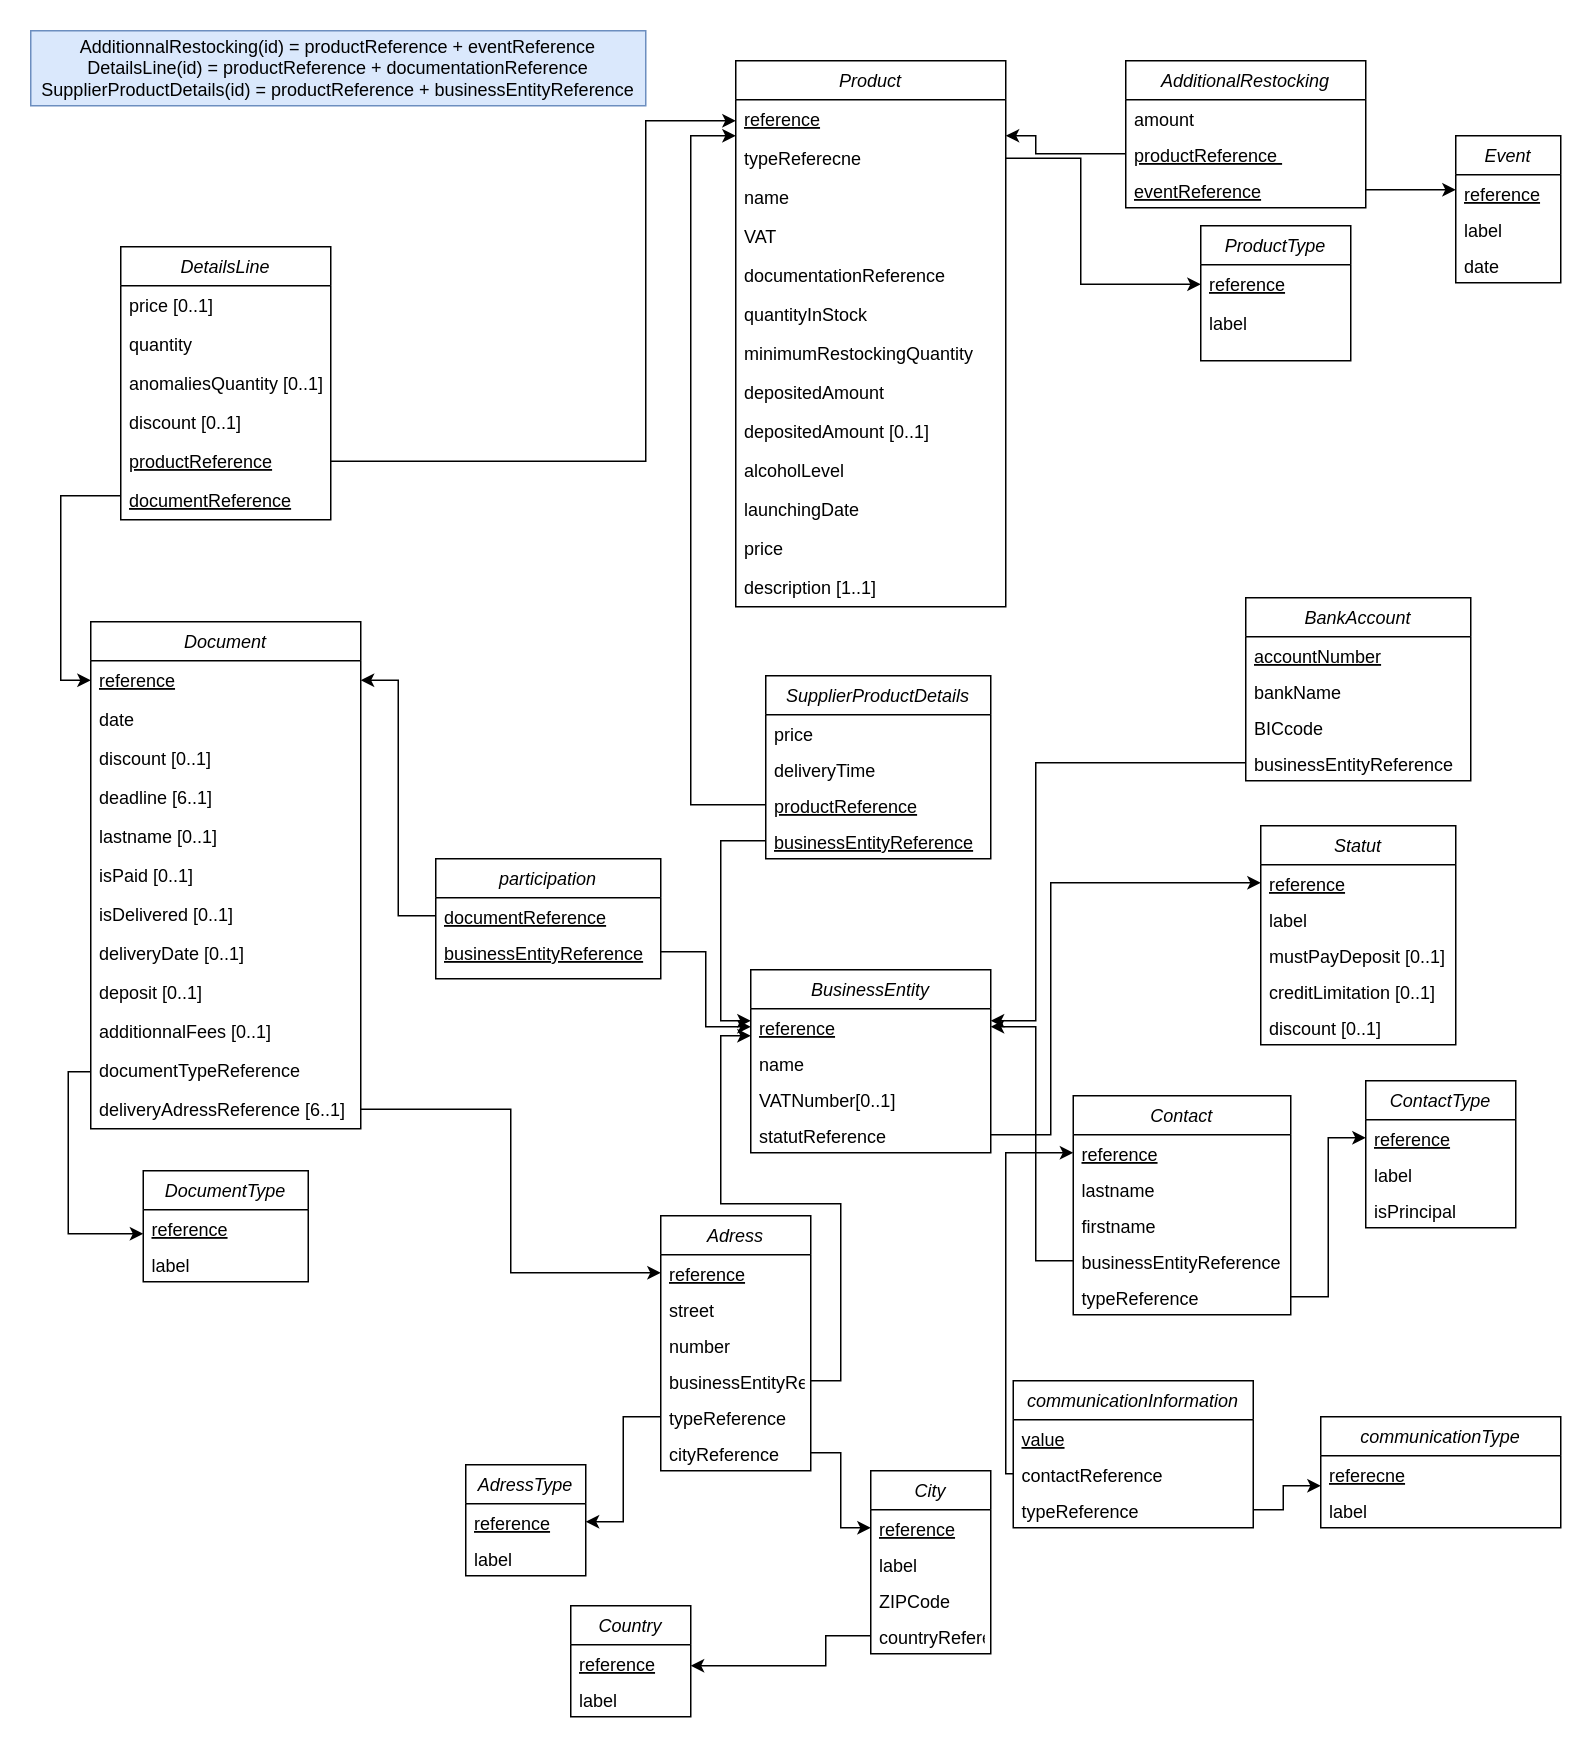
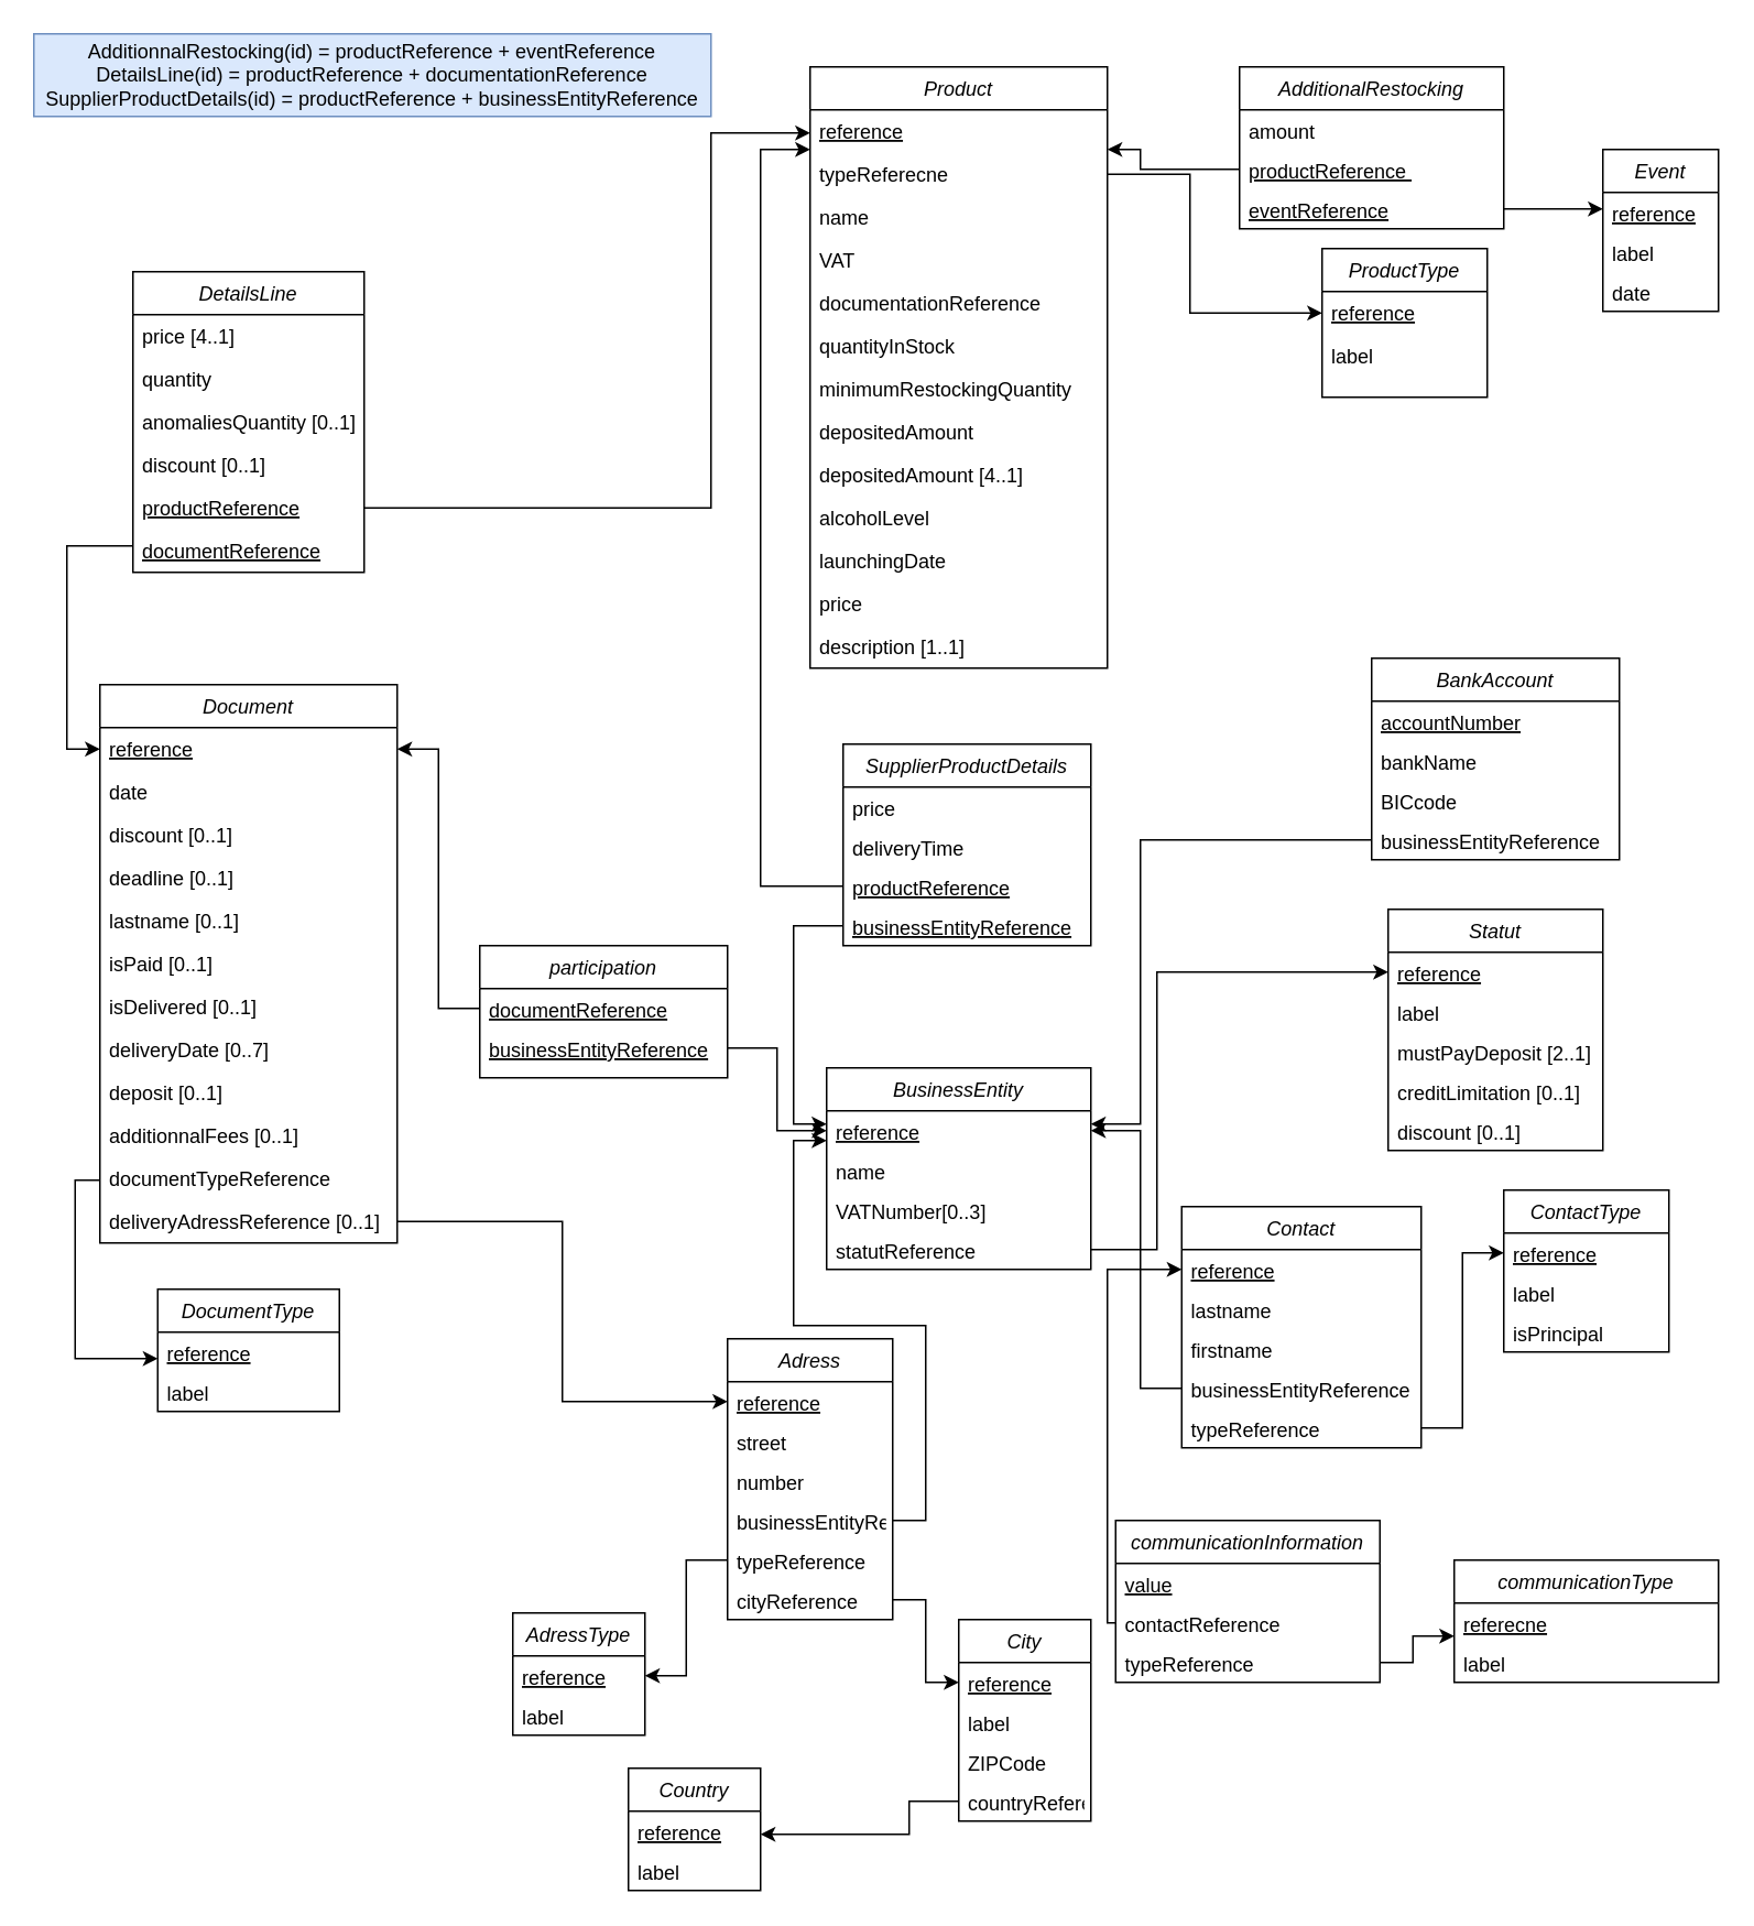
- <mxCell id="28" value="price [0..1]" style="text;align=left;verticalAlign=top;spacingLeft=4;spacingRight=4;overflow=hidden;rotatable=0;points=[[0,0.5],[1,0.5]];portConstraint=eastwest;fontStyle=0" parent="27" vertex="1"><mxGeometry y="26" width="140" height="26" as="geometry" /></mxCell>
+ <mxCell id="28" value="price [4..1]" style="text;align=left;verticalAlign=top;spacingLeft=4;spacingRight=4;overflow=hidden;rotatable=0;points=[[0,0.5],[1,0.5]];portConstraint=eastwest;fontStyle=0" parent="27" vertex="1"><mxGeometry y="26" width="140" height="26" as="geometry" /></mxCell>
- <mxCell id="14" value="depositedAmount [0..1]" style="text;align=left;verticalAlign=top;spacingLeft=4;spacingRight=4;overflow=hidden;rotatable=0;points=[[0,0.5],[1,0.5]];portConstraint=eastwest;rounded=0;shadow=0;html=0;" parent="5" vertex="1"><mxGeometry y="234" width="180" height="26" as="geometry" /></mxCell>
+ <mxCell id="14" value="depositedAmount [4..1]" style="text;align=left;verticalAlign=top;spacingLeft=4;spacingRight=4;overflow=hidden;rotatable=0;points=[[0,0.5],[1,0.5]];portConstraint=eastwest;rounded=0;shadow=0;html=0;" parent="5" vertex="1"><mxGeometry y="234" width="180" height="26" as="geometry" /></mxCell>
- <mxCell id="38" value="deadline [6..1]" style="text;align=left;verticalAlign=top;spacingLeft=4;spacingRight=4;overflow=hidden;rotatable=0;points=[[0,0.5],[1,0.5]];portConstraint=eastwest;rounded=0;shadow=0;html=0;" parent="34" vertex="1"><mxGeometry y="104" width="180" height="26" as="geometry" /></mxCell>
+ <mxCell id="38" value="deadline [0..1]" style="text;align=left;verticalAlign=top;spacingLeft=4;spacingRight=4;overflow=hidden;rotatable=0;points=[[0,0.5],[1,0.5]];portConstraint=eastwest;rounded=0;shadow=0;html=0;" parent="34" vertex="1"><mxGeometry y="104" width="180" height="26" as="geometry" /></mxCell>
- <mxCell id="42" value="deliveryDate [0..1]" style="text;align=left;verticalAlign=top;spacingLeft=4;spacingRight=4;overflow=hidden;rotatable=0;points=[[0,0.5],[1,0.5]];portConstraint=eastwest;rounded=0;shadow=0;html=0;" parent="34" vertex="1"><mxGeometry y="208" width="180" height="26" as="geometry" /></mxCell>
+ <mxCell id="42" value="deliveryDate [0..7]" style="text;align=left;verticalAlign=top;spacingLeft=4;spacingRight=4;overflow=hidden;rotatable=0;points=[[0,0.5],[1,0.5]];portConstraint=eastwest;rounded=0;shadow=0;html=0;" parent="34" vertex="1"><mxGeometry y="208" width="180" height="26" as="geometry" /></mxCell>
- <mxCell id="68" value="mustPayDeposit [0..1]" style="text;align=left;verticalAlign=top;spacingLeft=4;spacingRight=4;overflow=hidden;rotatable=0;points=[[0,0.5],[1,0.5]];portConstraint=eastwest;fontStyle=0" parent="65" vertex="1"><mxGeometry y="74" width="130" height="24" as="geometry" /></mxCell>
+ <mxCell id="68" value="mustPayDeposit [2..1]" style="text;align=left;verticalAlign=top;spacingLeft=4;spacingRight=4;overflow=hidden;rotatable=0;points=[[0,0.5],[1,0.5]];portConstraint=eastwest;fontStyle=0" parent="65" vertex="1"><mxGeometry y="74" width="130" height="24" as="geometry" /></mxCell>
- <mxCell id="58" value="VATNumber[0..1]" style="text;align=left;verticalAlign=top;spacingLeft=4;spacingRight=4;overflow=hidden;rotatable=0;points=[[0,0.5],[1,0.5]];portConstraint=eastwest;fontStyle=0" parent="55" vertex="1"><mxGeometry y="74" width="160" height="24" as="geometry" /></mxCell>
+ <mxCell id="58" value="VATNumber[0..3]" style="text;align=left;verticalAlign=top;spacingLeft=4;spacingRight=4;overflow=hidden;rotatable=0;points=[[0,0.5],[1,0.5]];portConstraint=eastwest;fontStyle=0" parent="55" vertex="1"><mxGeometry y="74" width="160" height="24" as="geometry" /></mxCell>
- <mxCell id="46" value="deliveryAdressReference [6..1]" style="text;align=left;verticalAlign=top;spacingLeft=4;spacingRight=4;overflow=hidden;rotatable=0;points=[[0,0.5],[1,0.5]];portConstraint=eastwest;rounded=0;shadow=0;html=0;" parent="34" vertex="1"><mxGeometry y="312" width="180" height="26" as="geometry" /></mxCell>
+ <mxCell id="46" value="deliveryAdressReference [0..1]" style="text;align=left;verticalAlign=top;spacingLeft=4;spacingRight=4;overflow=hidden;rotatable=0;points=[[0,0.5],[1,0.5]];portConstraint=eastwest;rounded=0;shadow=0;html=0;" parent="34" vertex="1"><mxGeometry y="312" width="180" height="26" as="geometry" /></mxCell>
